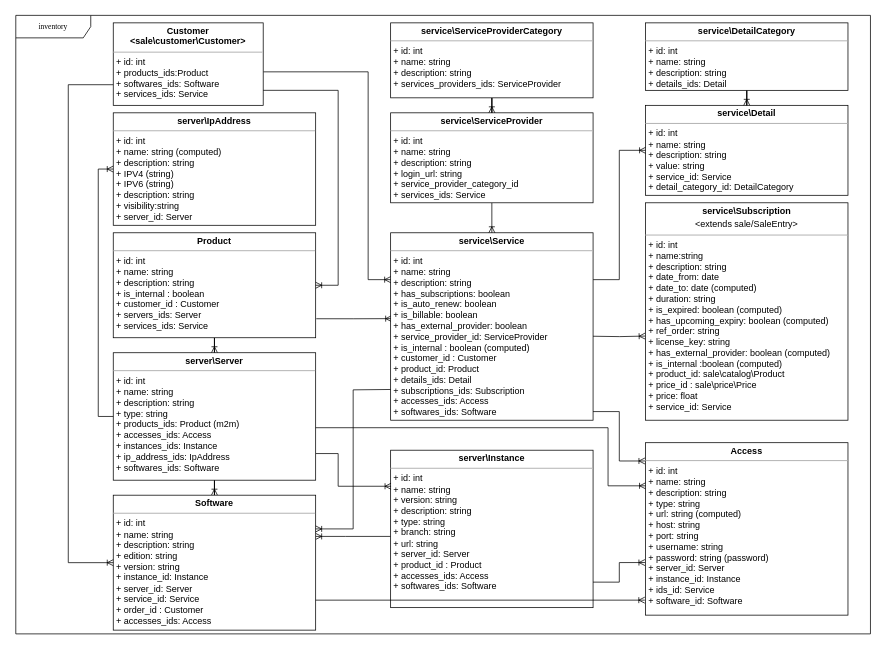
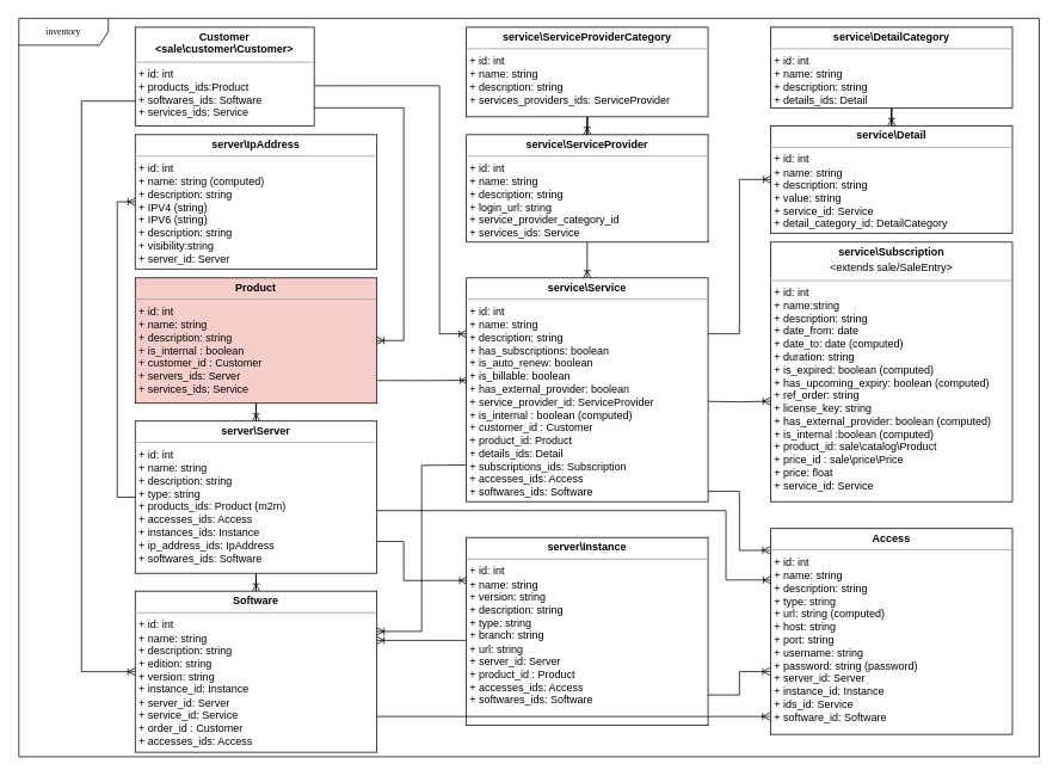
- <mxCell id="6" value="&lt;p style=&quot;margin: 0px ; margin-top: 4px ; text-align: center&quot;&gt;&lt;b&gt;Product&lt;/b&gt;&lt;/p&gt;&lt;hr size=&quot;1&quot;&gt;&lt;p style=&quot;margin: 0px ; margin-left: 4px&quot;&gt;+ id: int&lt;/p&gt;&lt;p style=&quot;margin: 0px 0px 0px 4px;&quot;&gt;+ name: string&lt;/p&gt;&lt;p style=&quot;margin: 0px 0px 0px 4px;&quot;&gt;+ description: string&lt;/p&gt;&lt;p style=&quot;margin: 0px 0px 0px 4px;&quot;&gt;+ is_internal : boolean&lt;br&gt;&lt;/p&gt;&lt;p style=&quot;margin: 0px 0px 0px 4px;&quot;&gt;+ customer_id : Customer&lt;br&gt;&lt;/p&gt;&lt;p style=&quot;margin: 0px 0px 0px 4px;&quot;&gt;&lt;span style=&quot;background-color: initial;&quot;&gt;+ servers_ids: Server&lt;/span&gt;&lt;/p&gt;&lt;p style=&quot;margin: 0px 0px 0px 4px;&quot;&gt;&lt;span style=&quot;background-color: initial;&quot;&gt;+ services_ids: Service&lt;/span&gt;&lt;/p&gt;&lt;p style=&quot;margin: 0px 0px 0px 4px;&quot;&gt;&lt;br&gt;&lt;/p&gt;&lt;p style=&quot;margin: 0px 0px 0px 4px;&quot;&gt;&lt;br&gt;&lt;/p&gt;&lt;p style=&quot;margin: 0px 0px 0px 4px;&quot;&gt;&lt;br&gt;&lt;/p&gt;&lt;p style=&quot;margin: 0px 0px 0px 4px;&quot;&gt;&lt;br&gt;&lt;/p&gt;&lt;p style=&quot;margin: 0px 0px 0px 4px;&quot;&gt;&lt;br&gt;&lt;/p&gt;&lt;p style=&quot;margin: 0px 0px 0px 4px;&quot;&gt;&lt;br&gt;&lt;/p&gt;&lt;p style=&quot;margin: 0px 0px 0px 4px;&quot;&gt;&lt;br&gt;&lt;/p&gt;&lt;p style=&quot;margin: 0px 0px 0px 4px;&quot;&gt;&lt;br&gt;&lt;/p&gt;" style="verticalAlign=top;align=left;overflow=fill;fontSize=12;fontFamily=Helvetica;html=1;rounded=0;shadow=0;comic=0;labelBackgroundColor=none;strokeWidth=1" parent="1" vertex="1"><mxGeometry x="150" y="310" width="270" height="140" as="geometry" /></mxCell>
+ <mxCell id="6" value="&lt;p style=&quot;margin: 0px ; margin-top: 4px ; text-align: center&quot;&gt;&lt;b&gt;Product&lt;/b&gt;&lt;/p&gt;&lt;hr size=&quot;1&quot;&gt;&lt;p style=&quot;margin: 0px ; margin-left: 4px&quot;&gt;+ id: int&lt;/p&gt;&lt;p style=&quot;margin: 0px 0px 0px 4px;&quot;&gt;+ name: string&lt;/p&gt;&lt;p style=&quot;margin: 0px 0px 0px 4px;&quot;&gt;+ description: string&lt;/p&gt;&lt;p style=&quot;margin: 0px 0px 0px 4px;&quot;&gt;+ is_internal : boolean&lt;br&gt;&lt;/p&gt;&lt;p style=&quot;margin: 0px 0px 0px 4px;&quot;&gt;+ customer_id : Customer&lt;br&gt;&lt;/p&gt;&lt;p style=&quot;margin: 0px 0px 0px 4px;&quot;&gt;&lt;span style=&quot;background-color: initial;&quot;&gt;+ servers_ids: Server&lt;/span&gt;&lt;/p&gt;&lt;p style=&quot;margin: 0px 0px 0px 4px;&quot;&gt;&lt;span style=&quot;background-color: initial;&quot;&gt;+ services_ids: Service&lt;/span&gt;&lt;/p&gt;&lt;p style=&quot;margin: 0px 0px 0px 4px;&quot;&gt;&lt;br&gt;&lt;/p&gt;&lt;p style=&quot;margin: 0px 0px 0px 4px;&quot;&gt;&lt;br&gt;&lt;/p&gt;&lt;p style=&quot;margin: 0px 0px 0px 4px;&quot;&gt;&lt;br&gt;&lt;/p&gt;&lt;p style=&quot;margin: 0px 0px 0px 4px;&quot;&gt;&lt;br&gt;&lt;/p&gt;&lt;p style=&quot;margin: 0px 0px 0px 4px;&quot;&gt;&lt;br&gt;&lt;/p&gt;&lt;p style=&quot;margin: 0px 0px 0px 4px;&quot;&gt;&lt;br&gt;&lt;/p&gt;&lt;p style=&quot;margin: 0px 0px 0px 4px;&quot;&gt;&lt;br&gt;&lt;/p&gt;&lt;p style=&quot;margin: 0px 0px 0px 4px;&quot;&gt;&lt;br&gt;&lt;/p&gt;" style="verticalAlign=top;align=left;overflow=fill;fontSize=12;fontFamily=Helvetica;html=1;rounded=0;shadow=0;comic=0;labelBackgroundColor=none;strokeWidth=1;fillColor=#f8cecc;" parent="1" vertex="1"><mxGeometry x="150" y="310" width="270" height="140" as="geometry" /></mxCell>
